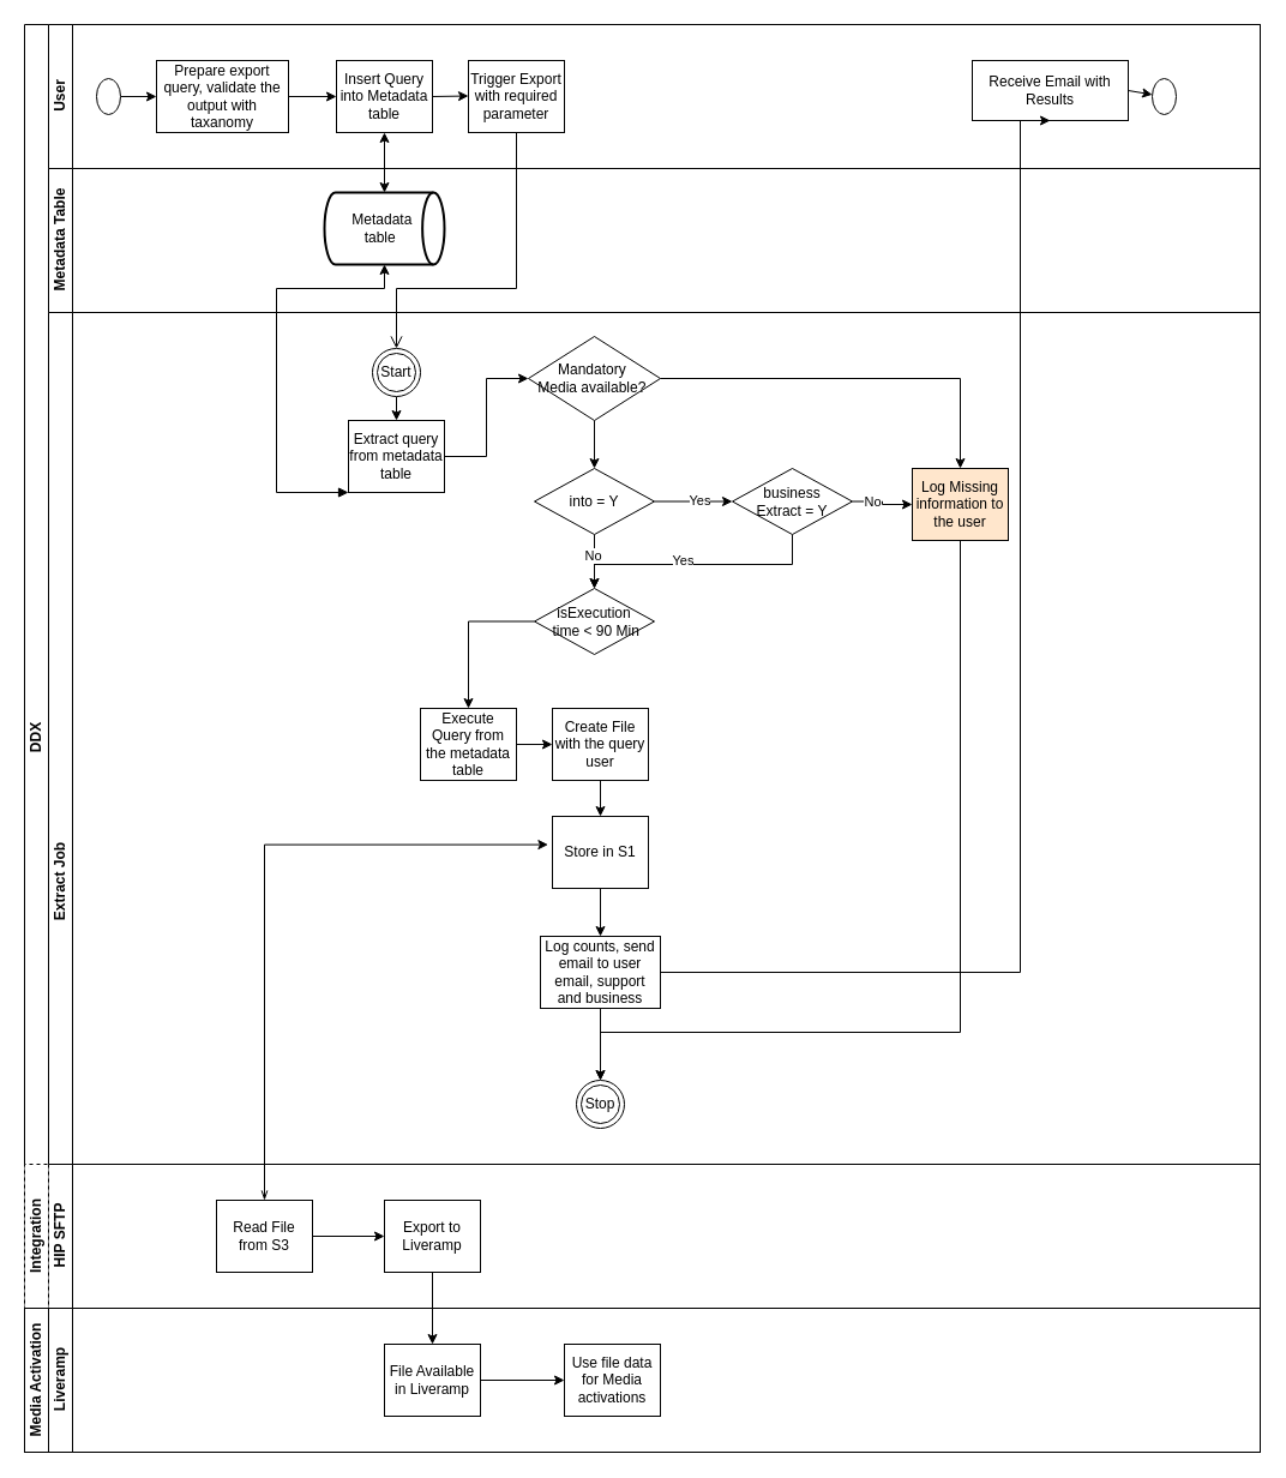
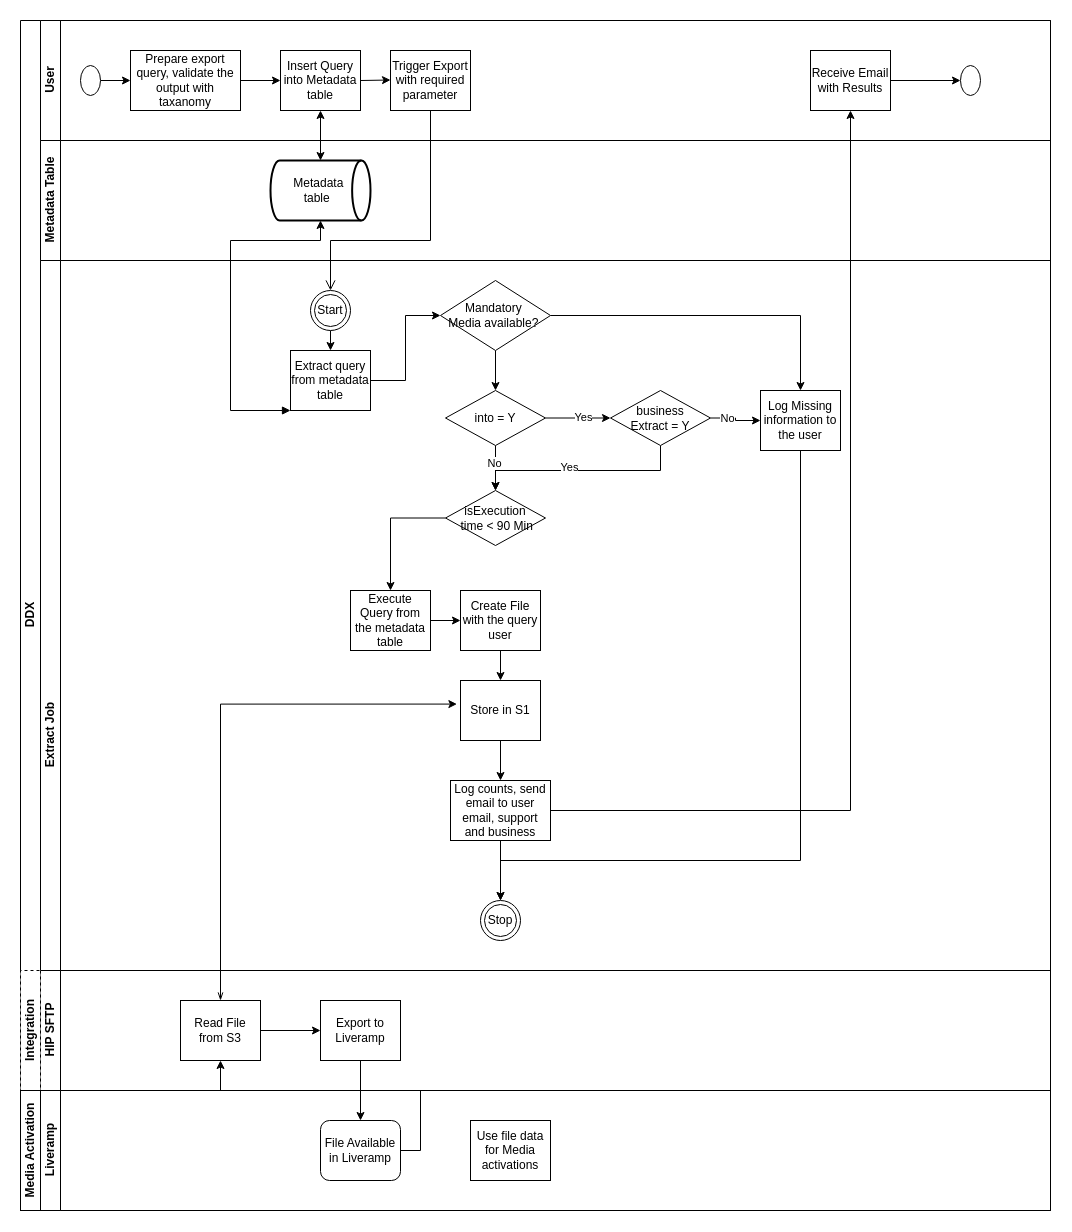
- <mxCell id="13" value="Receive Email with Results" style="rounded=0;whiteSpace=wrap;html=1;fontFamily=Helvetica;fontSize=12;fontColor=#000000;align=center;" vertex="1" parent="3"><mxGeometry x="770" y="30" width="130" height="50" as="geometry" /></mxCell>
+ <mxCell id="13" value="Receive Email with Results" style="rounded=0;whiteSpace=wrap;html=1;fontFamily=Helvetica;fontSize=12;fontColor=#000000;align=center;" vertex="1" parent="3"><mxGeometry x="770" y="30" width="80" height="60" as="geometry" /></mxCell>
- <mxCell id="50" value="Log Missing information to the user" style="rounded=0;whiteSpace=wrap;html=1;fontFamily=Helvetica;fontSize=12;fontColor=#000000;align=center;fillColor=#ffe6cc;" vertex="1" parent="20"><mxGeometry x="720" y="130" width="80" height="60" as="geometry" /></mxCell>
+ <mxCell id="50" value="Log Missing information to the user" style="rounded=0;whiteSpace=wrap;html=1;fontFamily=Helvetica;fontSize=12;fontColor=#000000;align=center;" vertex="1" parent="20"><mxGeometry x="720" y="130" width="80" height="60" as="geometry" /></mxCell>
- <mxCell id="59" value="File Available in Liveramp" style="rounded=0;whiteSpace=wrap;html=1;fontFamily=Helvetica;fontSize=12;fontColor=#000000;align=center;" vertex="1" parent="56"><mxGeometry x="280" y="30" width="80" height="60" as="geometry" /></mxCell>
+ <mxCell id="59" value="File Available in Liveramp" style="whiteSpace=wrap;html=1;fontFamily=Helvetica;fontSize=12;fontColor=#000000;align=center;rounded=1;" vertex="1" parent="56"><mxGeometry x="280" y="30" width="80" height="60" as="geometry" /></mxCell>
- <mxCell id="58" style="edgeStyle=orthogonalEdgeStyle;rounded=0;orthogonalLoop=1;jettySize=auto;html=1;exitX=1;exitY=0.5;exitDx=0;exitDy=0;entryX=0;entryY=0.5;entryDx=0;entryDy=0;" edge="1" parent="56" source="59" target="60"><mxGeometry relative="1" as="geometry" /></mxCell>
+ <mxCell id="58" style="edgeStyle=orthogonalEdgeStyle;rounded=0;orthogonalLoop=1;jettySize=auto;html=1;exitX=1;exitY=0.5;exitDx=0;exitDy=0;" edge="1" parent="56" source="59" target="54"><mxGeometry relative="1" as="geometry" /></mxCell>
